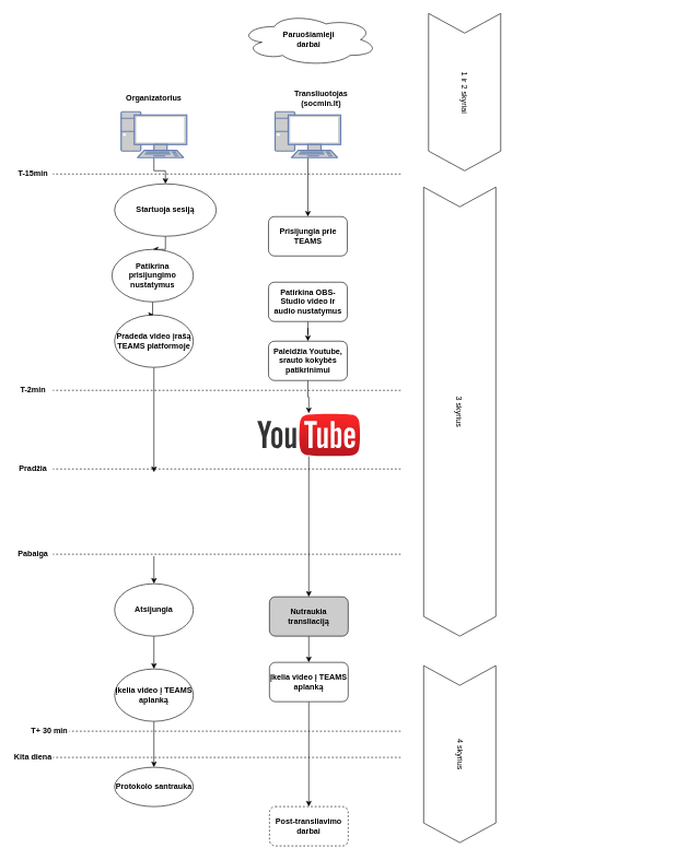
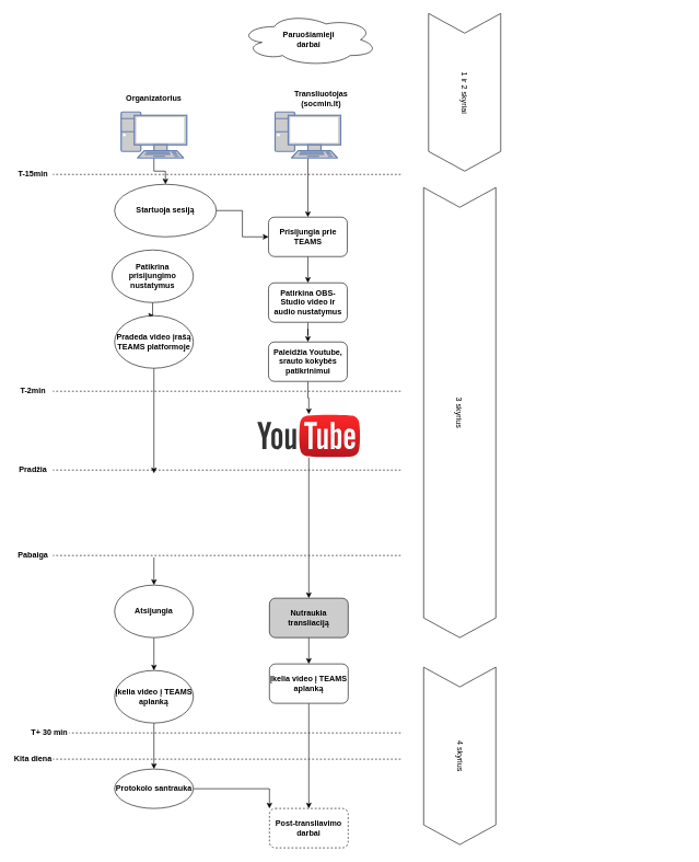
- <mxCell id="7" style="edgeStyle=orthogonalEdgeStyle;rounded=0;orthogonalLoop=1;jettySize=auto;html=1;entryX=0.5;entryY=0;entryDx=0;entryDy=0;fontStyle=1" parent="1" source="8" target="10" edge="1"><mxGeometry relative="1" as="geometry" /></mxCell>
+ <mxCell id="7" style="edgeStyle=orthogonalEdgeStyle;rounded=0;orthogonalLoop=1;jettySize=auto;html=1;fontStyle=1;" parent="1" source="8" target="21" edge="1"><mxGeometry relative="1" as="geometry" /></mxCell>
+ <mxCell id="20" style="edgeStyle=orthogonalEdgeStyle;rounded=0;orthogonalLoop=1;jettySize=auto;html=1;entryX=0.5;entryY=0;entryDx=0;entryDy=0;fontStyle=1" parent="1" source="21" target="23" edge="1"><mxGeometry relative="1" as="geometry" /></mxCell>
+ <mxCell id="44" style="edgeStyle=orthogonalEdgeStyle;rounded=0;orthogonalLoop=1;jettySize=auto;html=1;entryX=0;entryY=0;entryDx=0;entryDy=0;fontStyle=1" parent="1" source="45" target="41" edge="1"><mxGeometry relative="1" as="geometry" /></mxCell>
